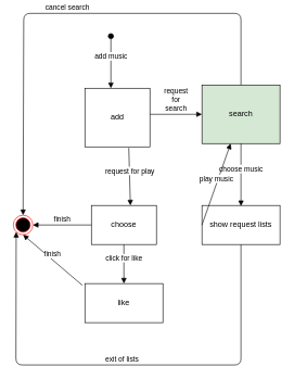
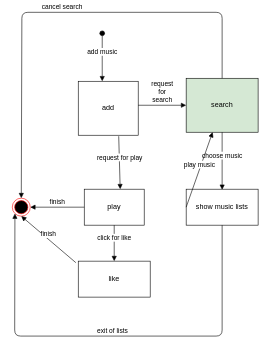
- <mxCell id="7" value="choose" style="rounded=0;whiteSpace=wrap;html=1;" vertex="1" parent="1"><mxGeometry x="140" y="315" width="100" height="60" as="geometry" /></mxCell>
+ <mxCell id="7" value="play" style="rounded=0;whiteSpace=wrap;html=1;" vertex="1" parent="1"><mxGeometry x="140" y="315" width="100" height="60" as="geometry" /></mxCell>
- <mxCell id="8" value="show request lists" style="rounded=0;whiteSpace=wrap;html=1;" vertex="1" parent="1"><mxGeometry x="310" y="315" width="120" height="60" as="geometry" /></mxCell>
+ <mxCell id="8" value="show music lists" style="rounded=0;whiteSpace=wrap;html=1;" vertex="1" parent="1"><mxGeometry x="310" y="315" width="120" height="60" as="geometry" /></mxCell>
